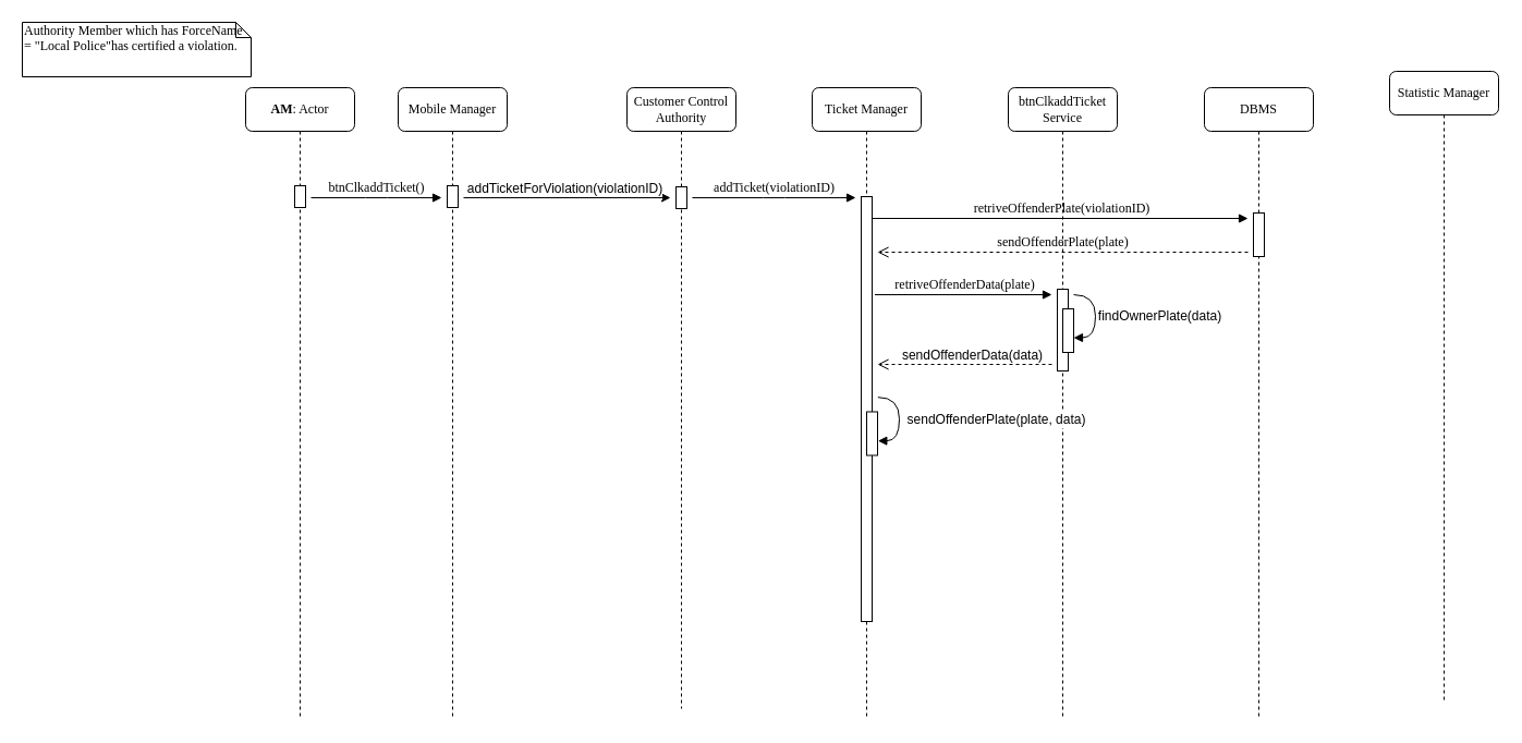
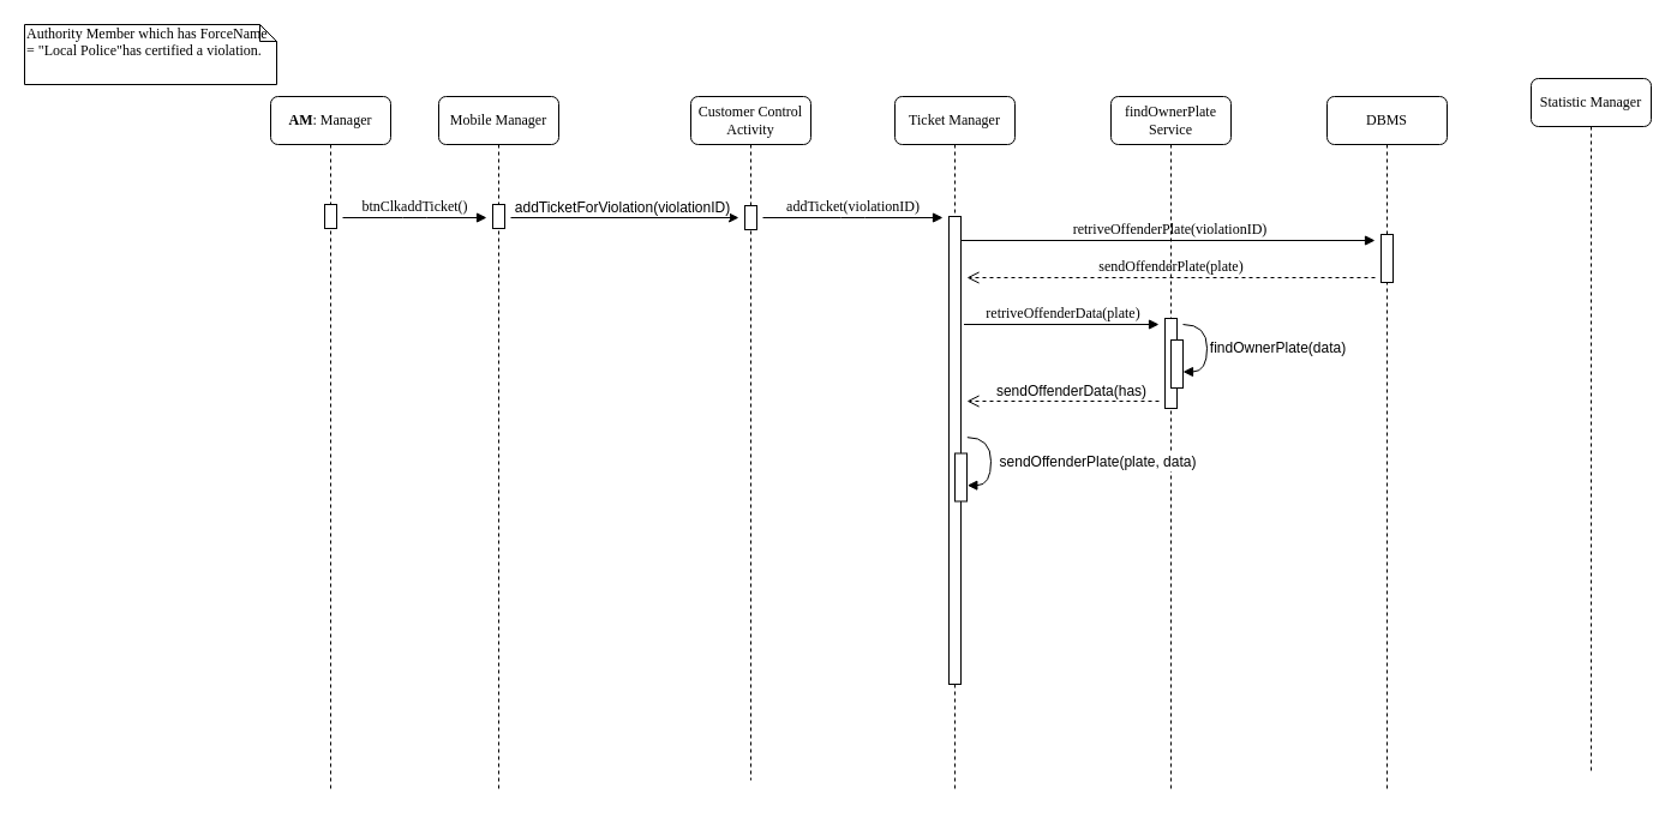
- <mxCell id="12" value="&lt;b&gt;AM&lt;/b&gt;: Actor" style="shape=umlLifeline;perimeter=lifelinePerimeter;whiteSpace=wrap;html=1;container=1;collapsible=0;recursiveResize=0;outlineConnect=0;rounded=1;shadow=0;comic=0;labelBackgroundColor=none;strokeWidth=1;fontFamily=Verdana;fontSize=12;align=center;" parent="1" vertex="1"><mxGeometry x="225" y="80" width="100" height="580" as="geometry" /></mxCell>
+ <mxCell id="12" value="&lt;b&gt;AM&lt;/b&gt;: Manager" style="shape=umlLifeline;perimeter=lifelinePerimeter;whiteSpace=wrap;html=1;container=1;collapsible=0;recursiveResize=0;outlineConnect=0;rounded=1;shadow=0;comic=0;labelBackgroundColor=none;strokeWidth=1;fontFamily=Verdana;fontSize=12;align=center;" parent="1" vertex="1"><mxGeometry x="225" y="80" width="100" height="580" as="geometry" /></mxCell>
- <mxCell id="4" value="Customer Control Authority" style="shape=umlLifeline;perimeter=lifelinePerimeter;whiteSpace=wrap;html=1;container=1;collapsible=0;recursiveResize=0;outlineConnect=0;rounded=1;shadow=0;comic=0;labelBackgroundColor=none;strokeWidth=1;fontFamily=Verdana;fontSize=12;align=center;" parent="1" vertex="1"><mxGeometry x="575" y="80" width="100" height="570" as="geometry" /></mxCell>
+ <mxCell id="4" value="Customer Control Activity" style="shape=umlLifeline;perimeter=lifelinePerimeter;whiteSpace=wrap;html=1;container=1;collapsible=0;recursiveResize=0;outlineConnect=0;rounded=1;shadow=0;comic=0;labelBackgroundColor=none;strokeWidth=1;fontFamily=Verdana;fontSize=12;align=center;" parent="1" vertex="1"><mxGeometry x="575" y="80" width="100" height="570" as="geometry" /></mxCell>
- <mxCell id="2" value="&lt;div&gt;btnClkaddTicket&lt;div&gt;Service&lt;br&gt;&lt;/div&gt;&lt;/div&gt;" style="shape=umlLifeline;perimeter=lifelinePerimeter;whiteSpace=wrap;html=1;container=1;collapsible=0;recursiveResize=0;outlineConnect=0;rounded=1;shadow=0;comic=0;labelBackgroundColor=none;strokeWidth=1;fontFamily=Verdana;fontSize=12;align=center;" parent="1" vertex="1"><mxGeometry x="925" y="80" width="100" height="580" as="geometry" /></mxCell>
+ <mxCell id="2" value="&lt;div&gt;findOwnerPlate&lt;div&gt;Service&lt;br&gt;&lt;/div&gt;&lt;/div&gt;" style="shape=umlLifeline;perimeter=lifelinePerimeter;whiteSpace=wrap;html=1;container=1;collapsible=0;recursiveResize=0;outlineConnect=0;rounded=1;shadow=0;comic=0;labelBackgroundColor=none;strokeWidth=1;fontFamily=Verdana;fontSize=12;align=center;" parent="1" vertex="1"><mxGeometry x="925" y="80" width="100" height="580" as="geometry" /></mxCell>
- <mxCell id="28" value="sendOffenderData(data)" style="text;html=1;align=center;verticalAlign=middle;resizable=0;points=[];;autosize=1;" vertex="1" parent="1"><mxGeometry x="822" y="316" width="140" height="20" as="geometry" /></mxCell>
+ <mxCell id="28" value="sendOffenderData(has)" style="text;html=1;align=center;verticalAlign=middle;resizable=0;points=[];;autosize=1;" vertex="1" parent="1"><mxGeometry x="822" y="316" width="140" height="20" as="geometry" /></mxCell>
